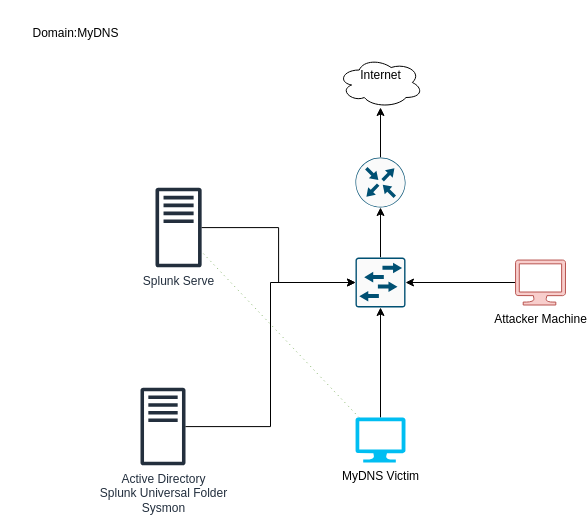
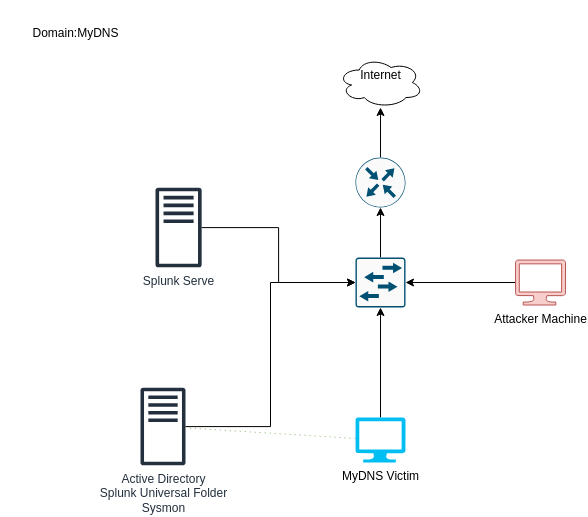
- <mxCell id="5" style="rounded=0;orthogonalLoop=1;jettySize=auto;html=1;dashed=1;dashPattern=1 4;endArrow=none;endFill=0;fillColor=#d5e8d4;strokeColor=#82b366;" edge="1" parent="1" source="6" target="2"><mxGeometry relative="1" as="geometry" /></mxCell>
+ <mxCell id="5" style="rounded=0;orthogonalLoop=1;jettySize=auto;html=1;dashed=1;dashPattern=1 4;endArrow=none;endFill=0;fillColor=#d5e8d4;strokeColor=#82b366;" edge="1" parent="1" source="6" target="3"><mxGeometry relative="1" as="geometry" /></mxCell>
